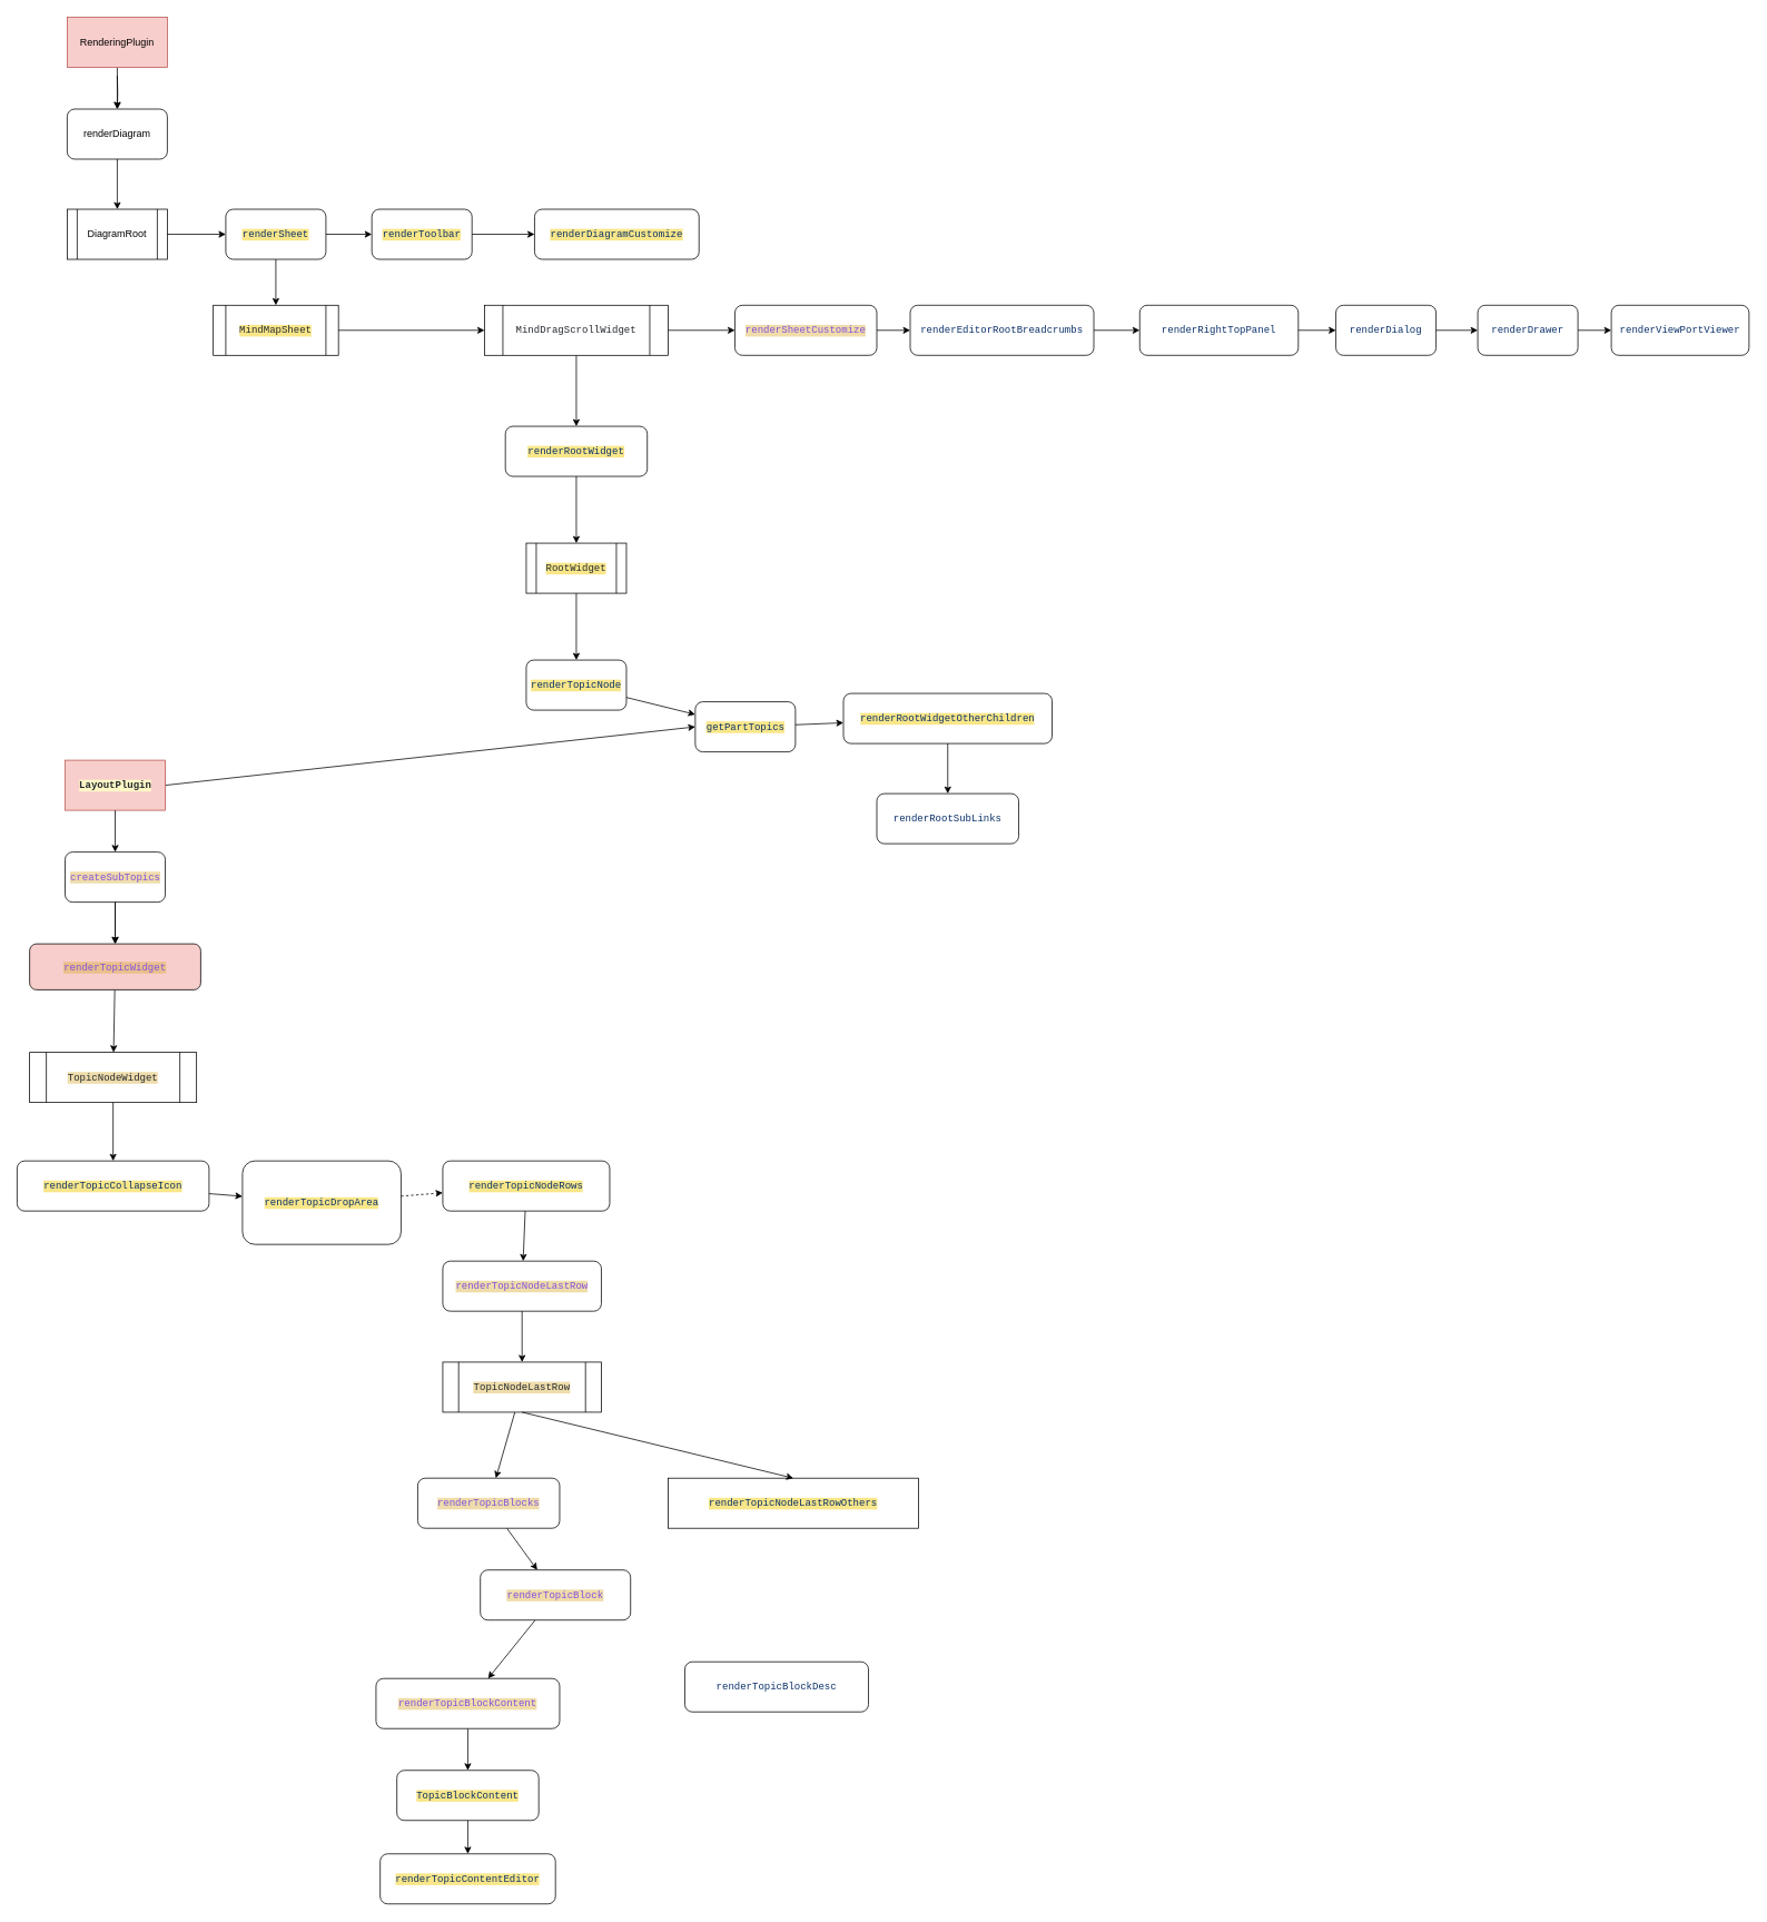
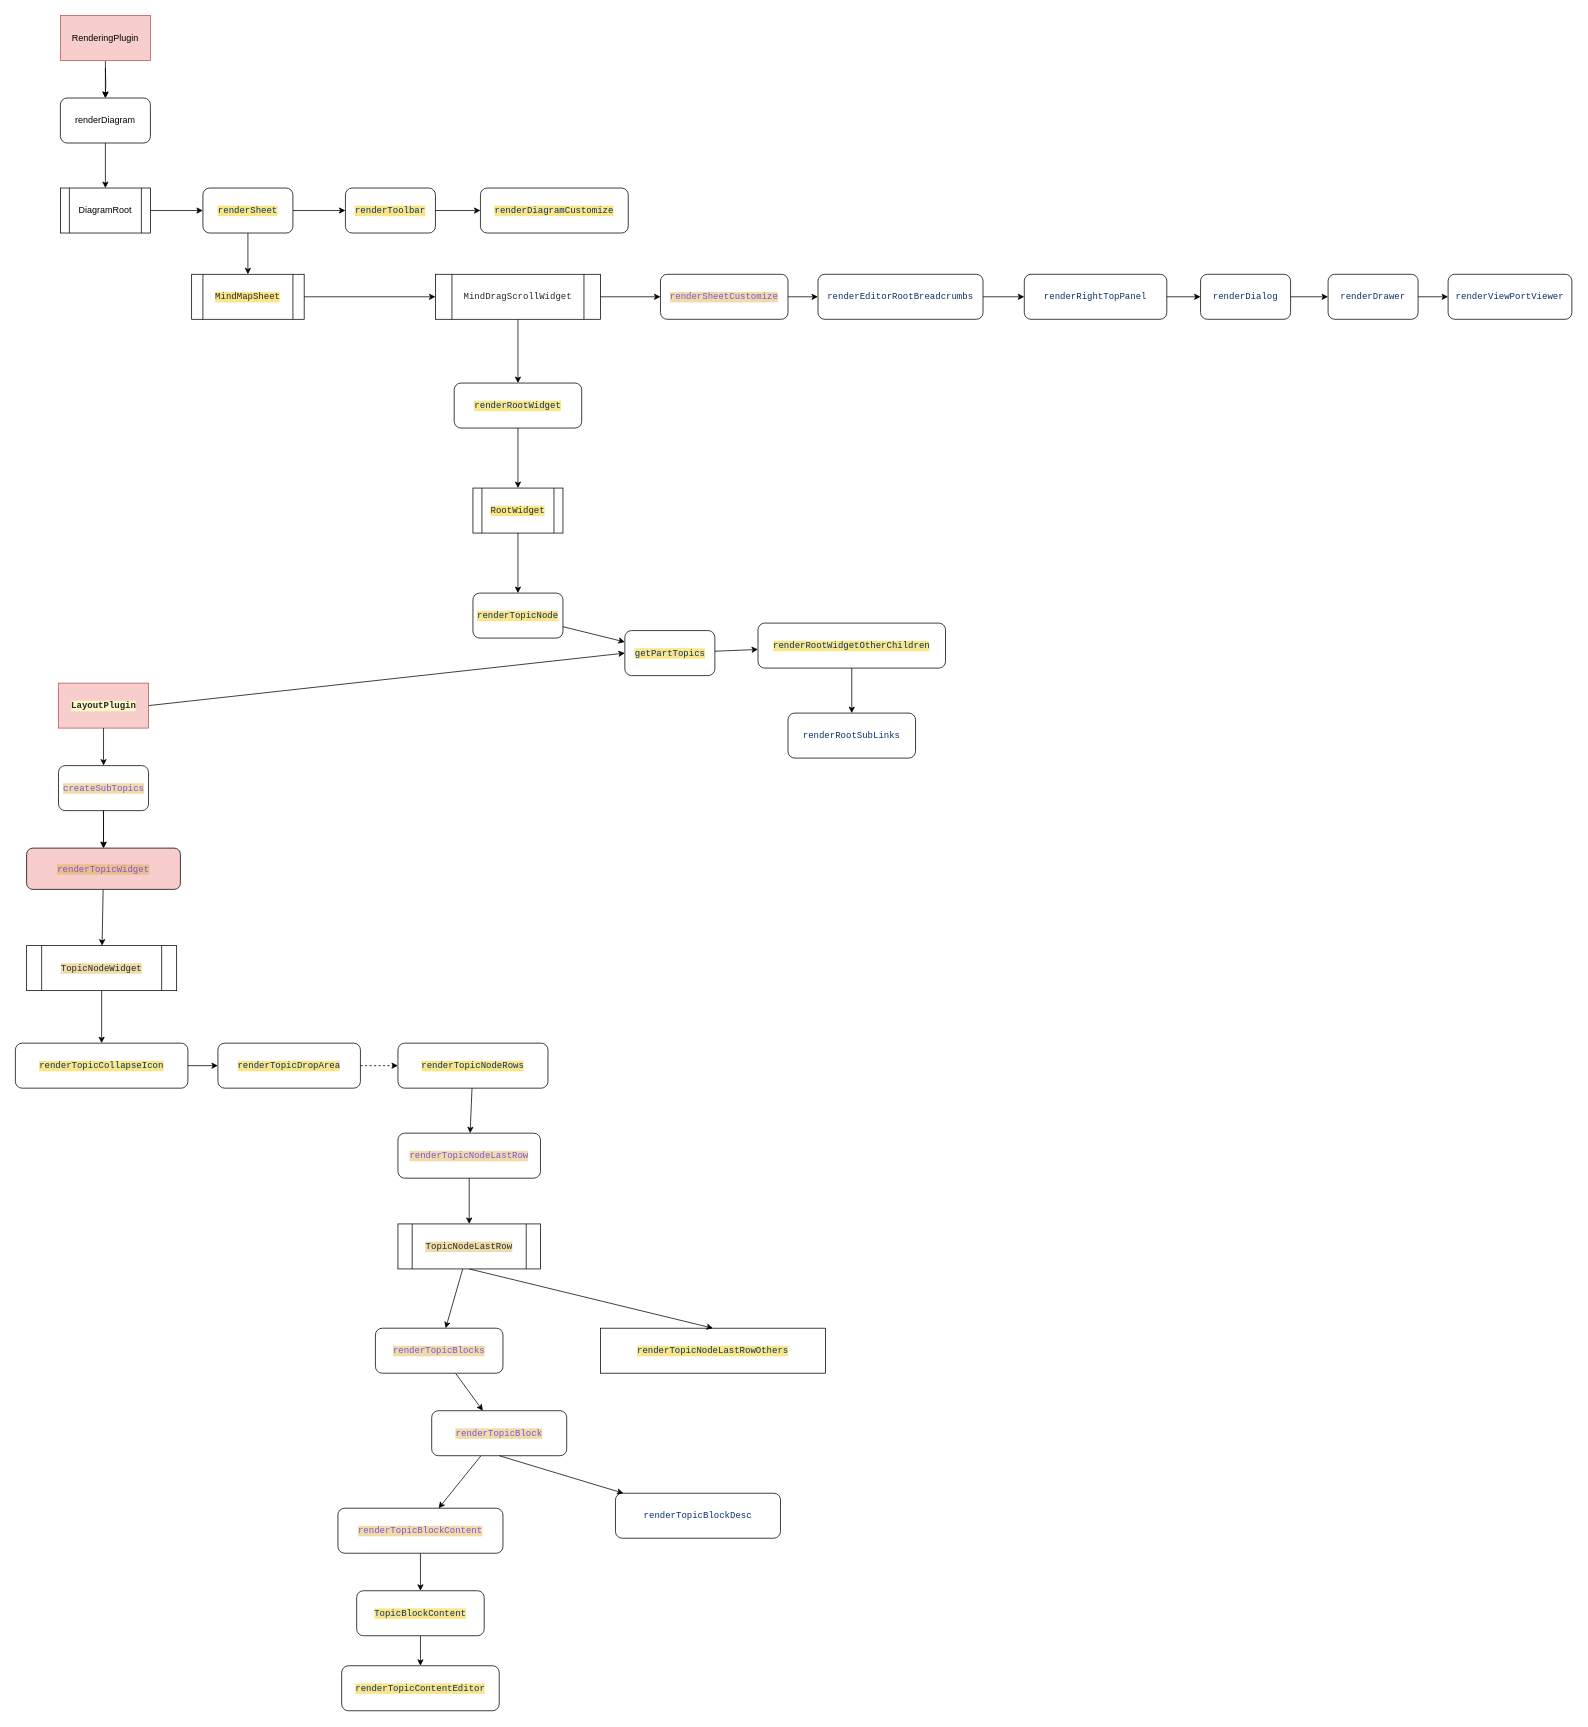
- <mxCell id="21" value="&lt;span style=&quot;color: rgb(10, 48, 105); font-family: ui-monospace, SFMono-Regular, &amp;quot;SF Mono&amp;quot;, Menlo, Consolas, &amp;quot;Liberation Mono&amp;quot;, monospace; text-align: start; background-color: rgb(248, 230, 136);&quot;&gt;renderToolbar&lt;/span&gt;" style="rounded=1;whiteSpace=wrap;html=1;" vertex="1" parent="2"><mxGeometry x="365" y="220" width="120" height="60" as="geometry" /></mxCell>
+ <mxCell id="21" value="&lt;span style=&quot;color: rgb(10, 48, 105); font-family: ui-monospace, SFMono-Regular, &amp;quot;SF Mono&amp;quot;, Menlo, Consolas, &amp;quot;Liberation Mono&amp;quot;, monospace; text-align: start; background-color: rgb(248, 230, 136);&quot;&gt;renderToolbar&lt;/span&gt;" style="rounded=1;whiteSpace=wrap;html=1;" vertex="1" parent="2"><mxGeometry x="380" y="220" width="120" height="60" as="geometry" /></mxCell>
- <mxCell id="52" value="&lt;span style=&quot;color: rgb(10, 48, 105); font-family: ui-monospace, SFMono-Regular, &amp;quot;SF Mono&amp;quot;, Menlo, Consolas, &amp;quot;Liberation Mono&amp;quot;, monospace; text-align: start; background-color: rgb(248, 230, 136);&quot;&gt;renderTopicDropArea&lt;/span&gt;" style="rounded=1;whiteSpace=wrap;html=1;" vertex="1" parent="48"><mxGeometry x="270" y="260" width="190" height="100" as="geometry" /></mxCell>
+ <mxCell id="52" value="&lt;span style=&quot;color: rgb(10, 48, 105); font-family: ui-monospace, SFMono-Regular, &amp;quot;SF Mono&amp;quot;, Menlo, Consolas, &amp;quot;Liberation Mono&amp;quot;, monospace; text-align: start; background-color: rgb(248, 230, 136);&quot;&gt;renderTopicDropArea&lt;/span&gt;" style="rounded=1;whiteSpace=wrap;html=1;" vertex="1" parent="48"><mxGeometry x="270" y="260" width="190" height="60" as="geometry" /></mxCell>
+ <mxCell id="67" style="rounded=0;orthogonalLoop=1;jettySize=auto;html=1;exitX=0.5;exitY=1;exitDx=0;exitDy=0;" edge="1" parent="58" source="65" target="66"><mxGeometry relative="1" as="geometry" /></mxCell>
